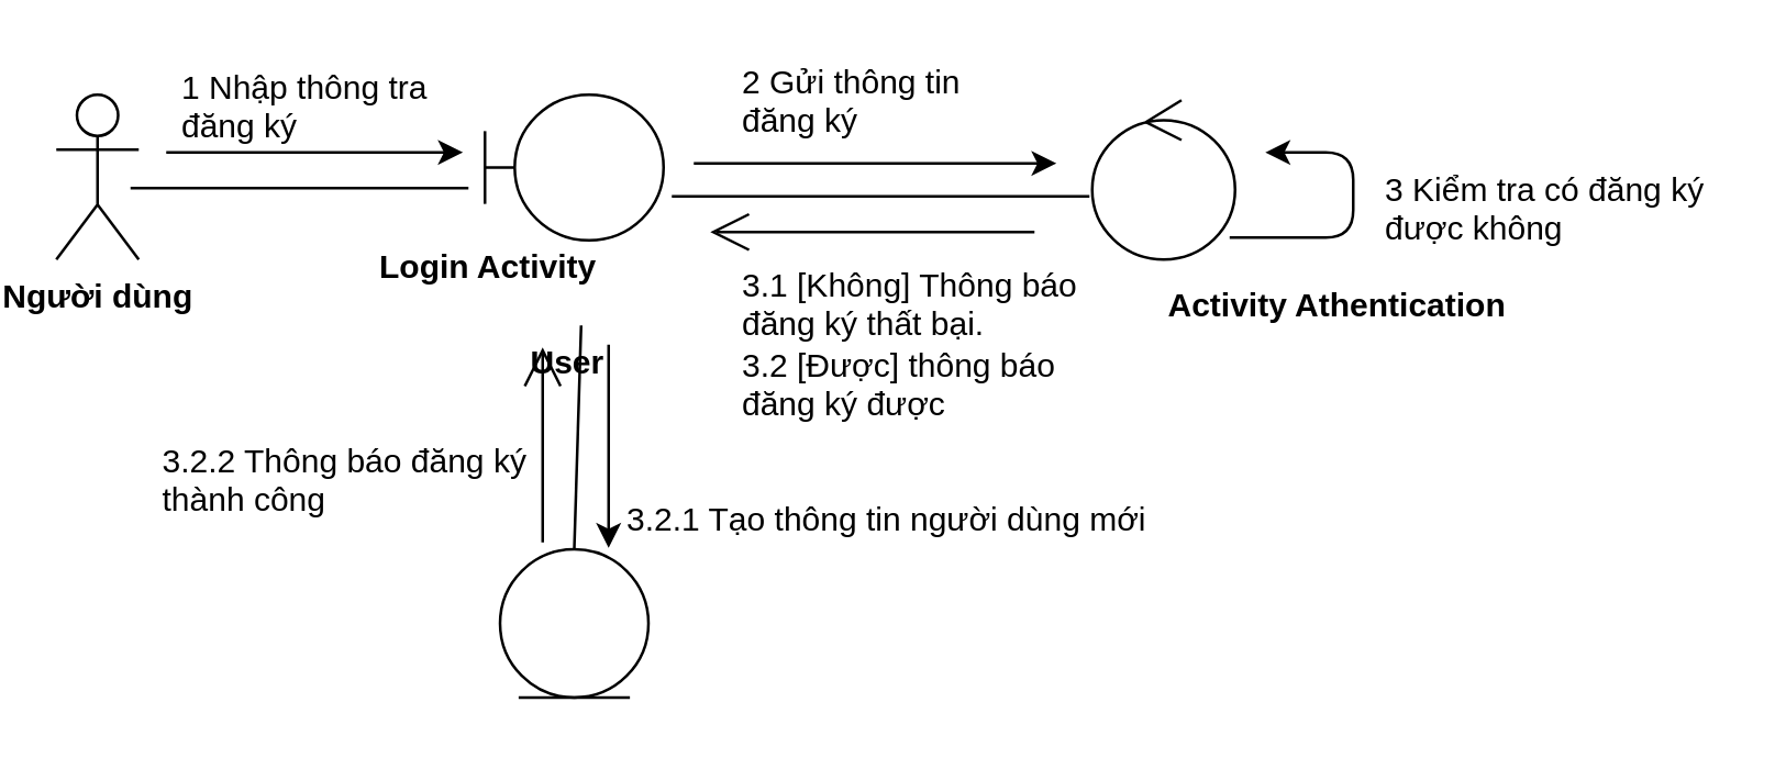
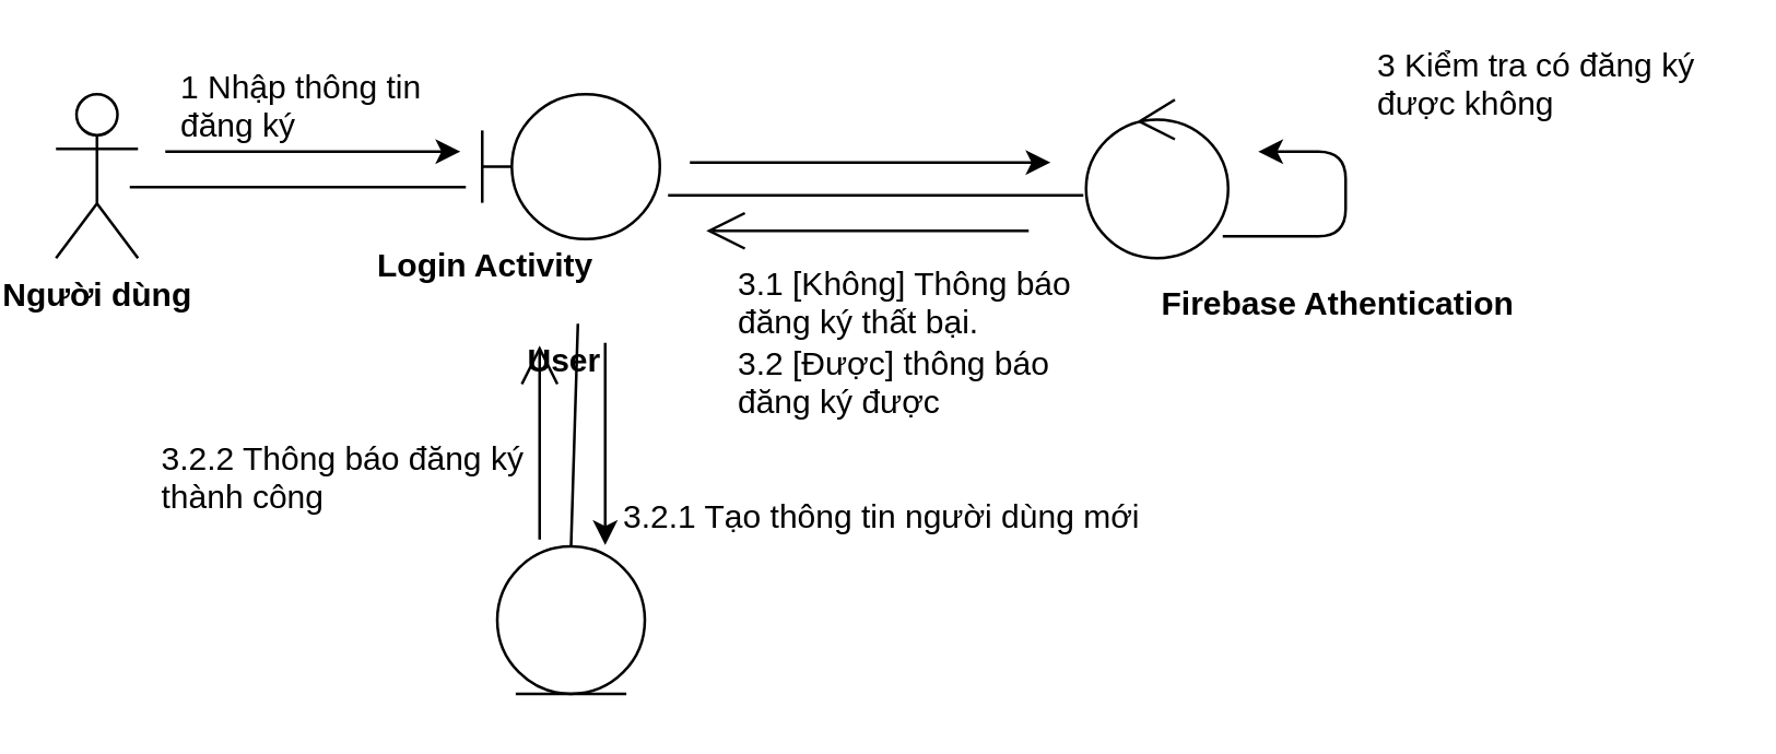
- <mxCell id="18" value="2 Gửi thông tin&amp;nbsp;&lt;br&gt;đăng ký&lt;br&gt;" style="text;html=1;resizable=0;points=[];autosize=1;align=left;verticalAlign=top;spacingTop=-4;" vertex="1" parent="1"><mxGeometry x="268" y="20" width="93" height="28" as="geometry" /></mxCell>
- <mxCell id="17" value="1 Nhập thông tra&lt;br&gt;đăng ký&lt;br&gt;" style="text;html=1;resizable=0;points=[];autosize=1;align=left;verticalAlign=top;spacingTop=-4;" vertex="1" parent="1"><mxGeometry x="64" y="22" width="98" height="28" as="geometry" /></mxCell>
+ <mxCell id="17" value="1 Nhập thông tin&lt;br&gt;đăng ký&lt;br&gt;" style="text;html=1;resizable=0;points=[];autosize=1;align=left;verticalAlign=top;spacingTop=-4;" vertex="1" parent="1"><mxGeometry x="64" y="22" width="98" height="28" as="geometry" /></mxCell>
- <mxCell id="20" value="3 Kiểm tra có đăng ký&lt;br&gt;được không&lt;br&gt;" style="text;html=1;resizable=0;points=[];autosize=1;align=left;verticalAlign=top;spacingTop=-4;" vertex="1" parent="1"><mxGeometry x="502" y="59" width="126" height="28" as="geometry" /></mxCell>
+ <mxCell id="20" value="3 Kiểm tra có đăng ký&lt;br&gt;được không&lt;br&gt;" style="text;html=1;resizable=0;points=[];autosize=1;align=left;verticalAlign=top;spacingTop=-4;" vertex="1" parent="1"><mxGeometry x="502" y="14" width="126" height="28" as="geometry" /></mxCell>
- <mxCell id="4" value="Activity Athentication" style="text;html=1;resizable=0;points=[];autosize=1;align=left;verticalAlign=top;spacingTop=-4;fontStyle=1" parent="1" vertex="1"><mxGeometry x="423" y="101" width="129" height="14" as="geometry" /></mxCell>
+ <mxCell id="4" value="Firebase Athentication" style="text;html=1;resizable=0;points=[];autosize=1;align=left;verticalAlign=top;spacingTop=-4;fontStyle=1" parent="1" vertex="1"><mxGeometry x="423" y="101" width="129" height="14" as="geometry" /></mxCell>
